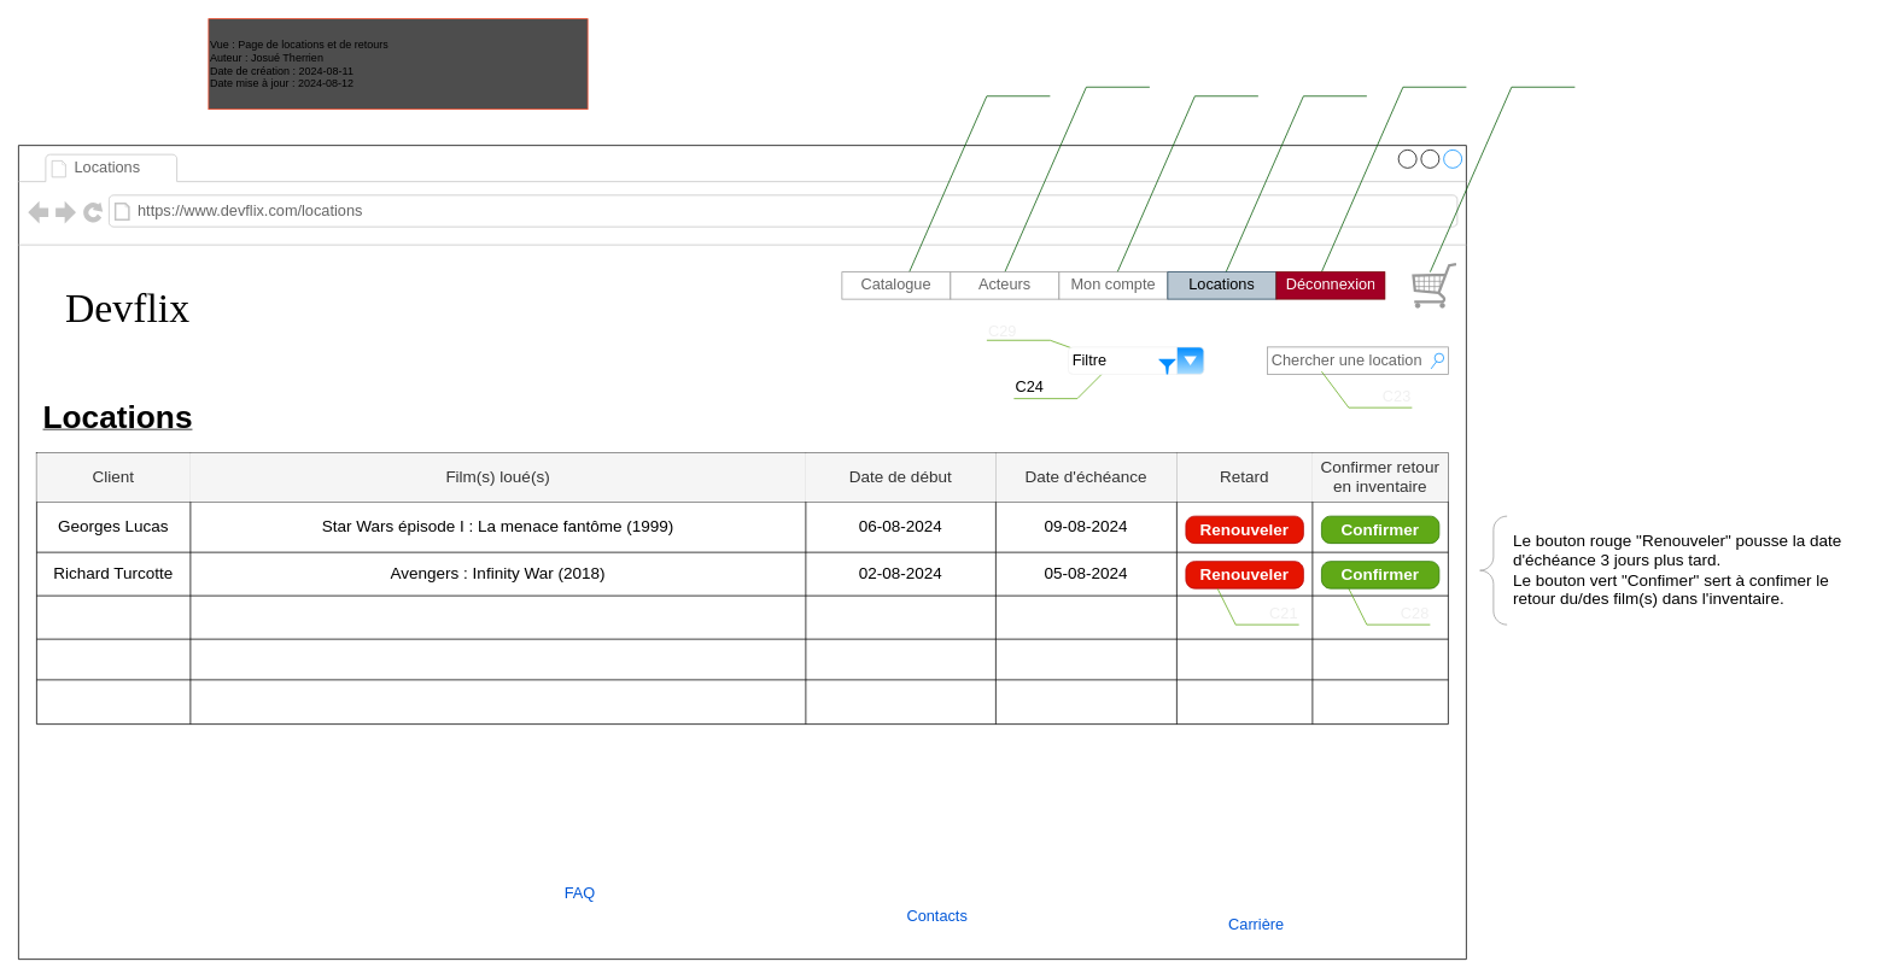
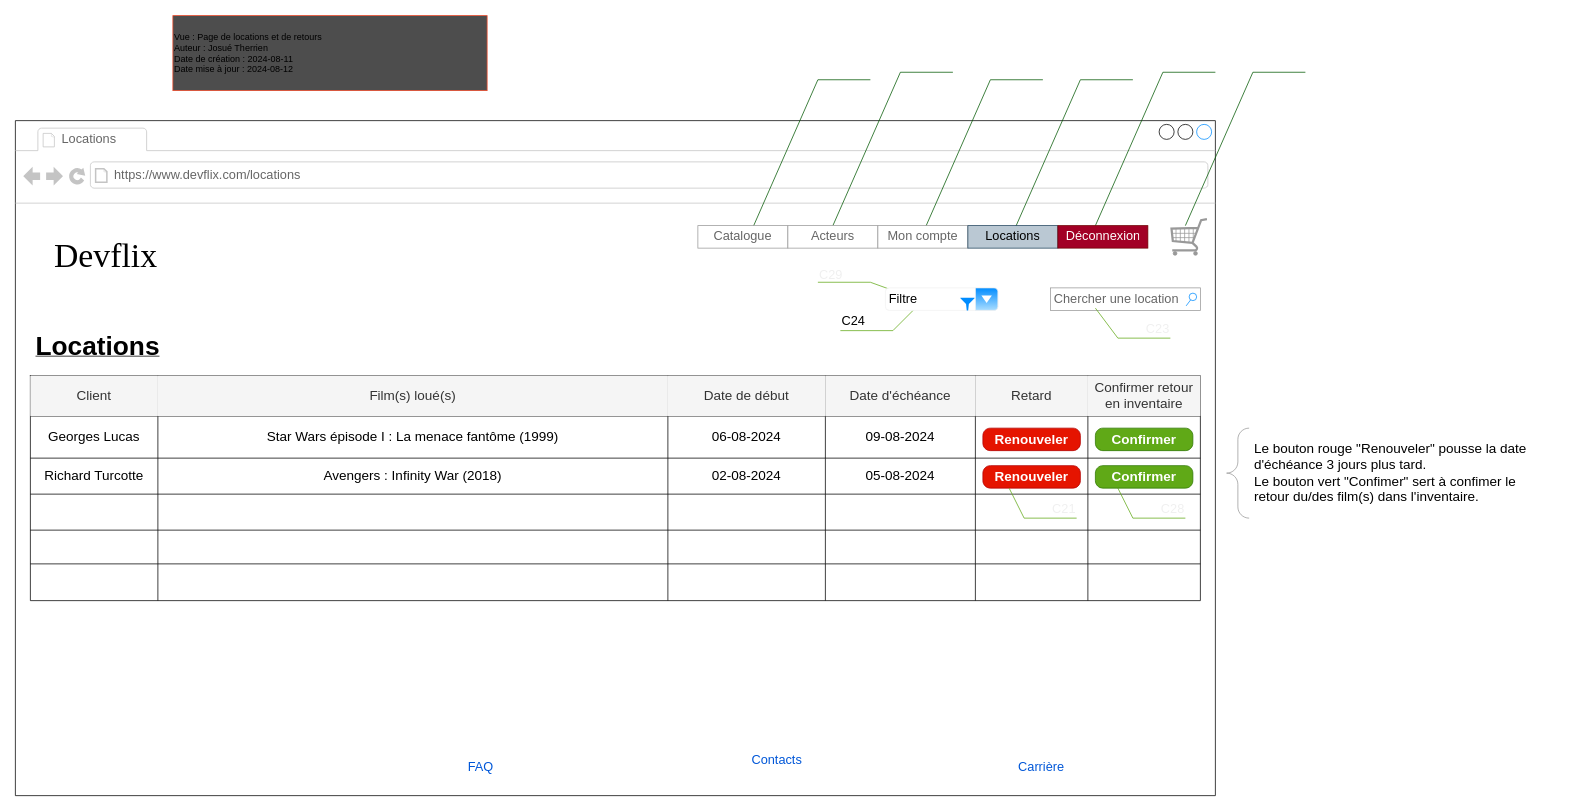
- <mxCell id="55" value="FAQ" style="fillColor=none;strokeColor=none;html=1;fontColor=#0057D8;align=center;verticalAlign=middle;fontStyle=0;fontSize=17;fontFamily=Helvetica;" parent="2" vertex="1"><mxGeometry x="495" y="790" width="250" height="75" as="geometry" /></mxCell>
+ <mxCell id="55" value="FAQ" style="fillColor=none;strokeColor=none;html=1;fontColor=#0057D8;align=center;verticalAlign=middle;fontStyle=0;fontSize=17;fontFamily=Helvetica;" parent="2" vertex="1"><mxGeometry x="495" y="825" width="250" height="75" as="geometry" /></mxCell>
